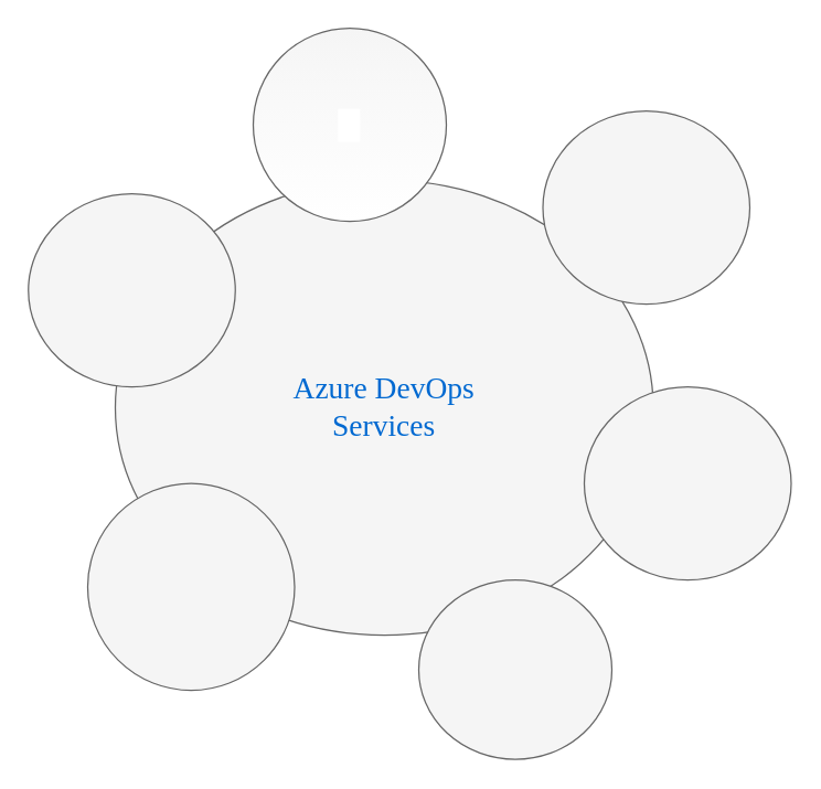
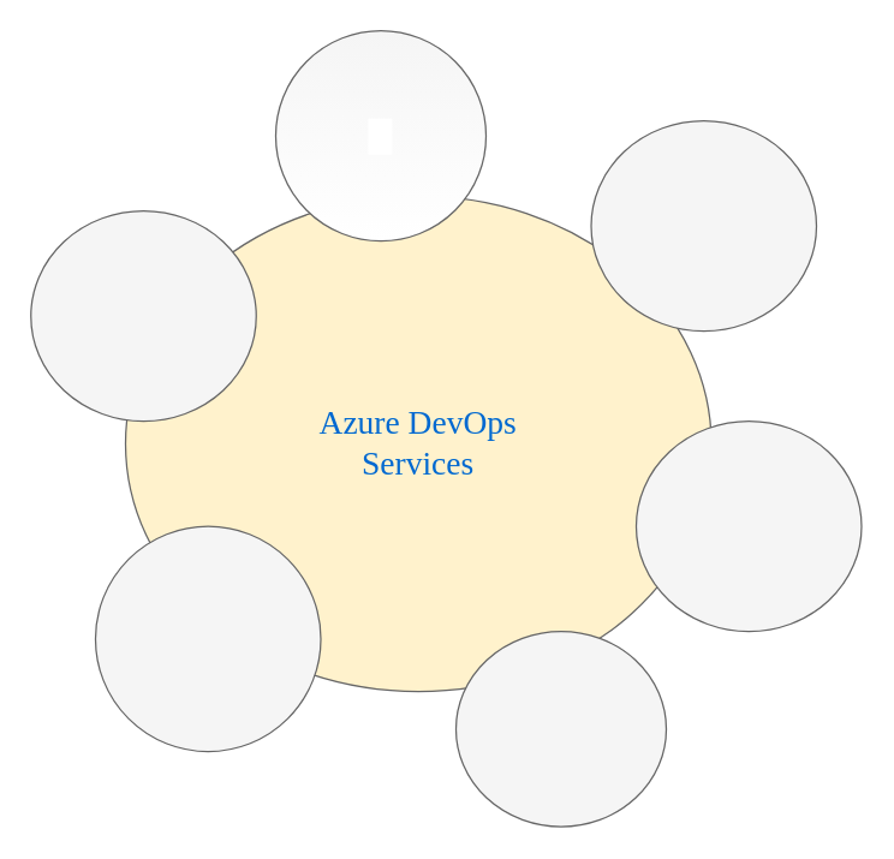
- <mxCell id="2" value="&lt;font face=&quot;Lucida Console&quot;&gt;Azure DevOps &lt;br&gt;Services&lt;/font&gt;" style="ellipse;whiteSpace=wrap;html=1;rounded=0;shadow=0;dashed=0;comic=0;fontFamily=Verdana;fontSize=22;fontColor=#0069D1;fillColor=#f5f5f5;strokeColor=#666666;" parent="1" vertex="1"><mxGeometry x="83" y="130" width="390" height="330" as="geometry" /></mxCell>
+ <mxCell id="2" value="&lt;font face=&quot;Lucida Console&quot;&gt;Azure DevOps &lt;br&gt;Services&lt;/font&gt;" style="ellipse;whiteSpace=wrap;html=1;rounded=0;shadow=0;dashed=0;comic=0;fontFamily=Verdana;fontSize=22;fontColor=#0069D1;fillColor=#fff2cc;strokeColor=#666666;" parent="1" vertex="1"><mxGeometry x="83" y="130" width="390" height="330" as="geometry" /></mxCell>
